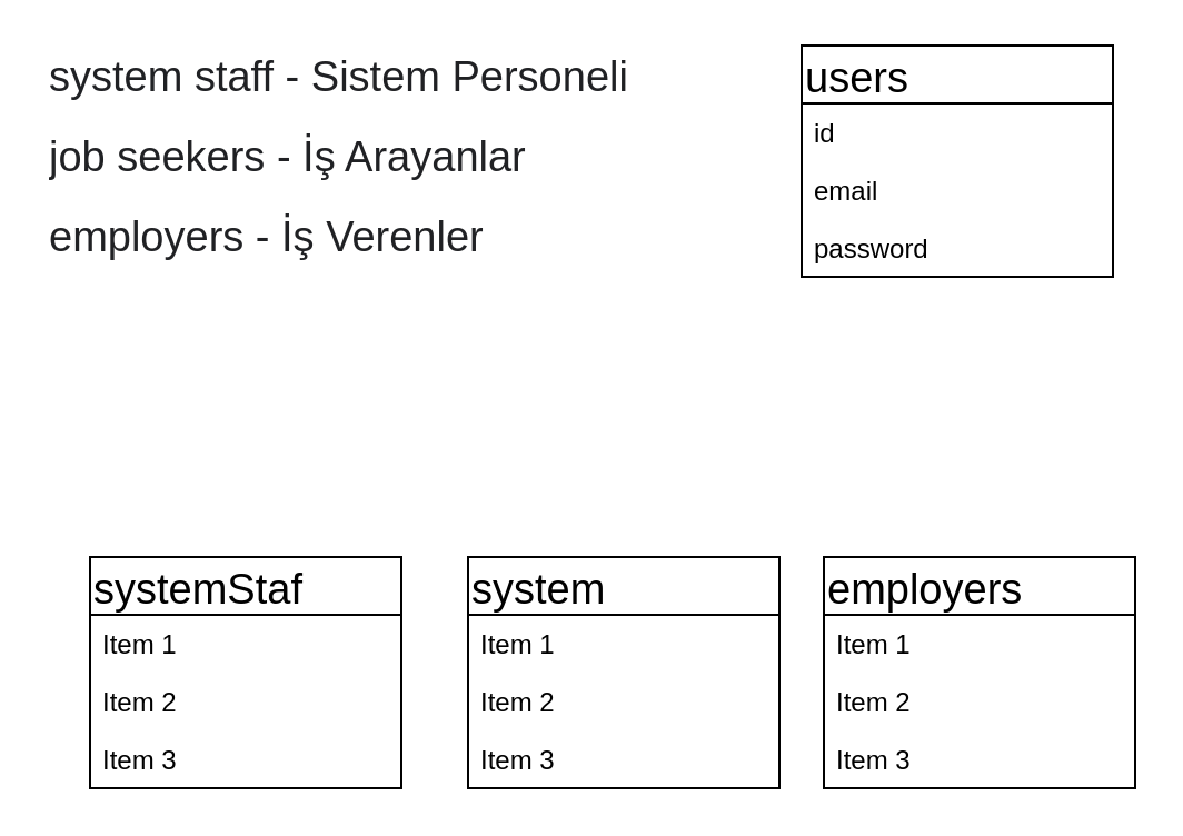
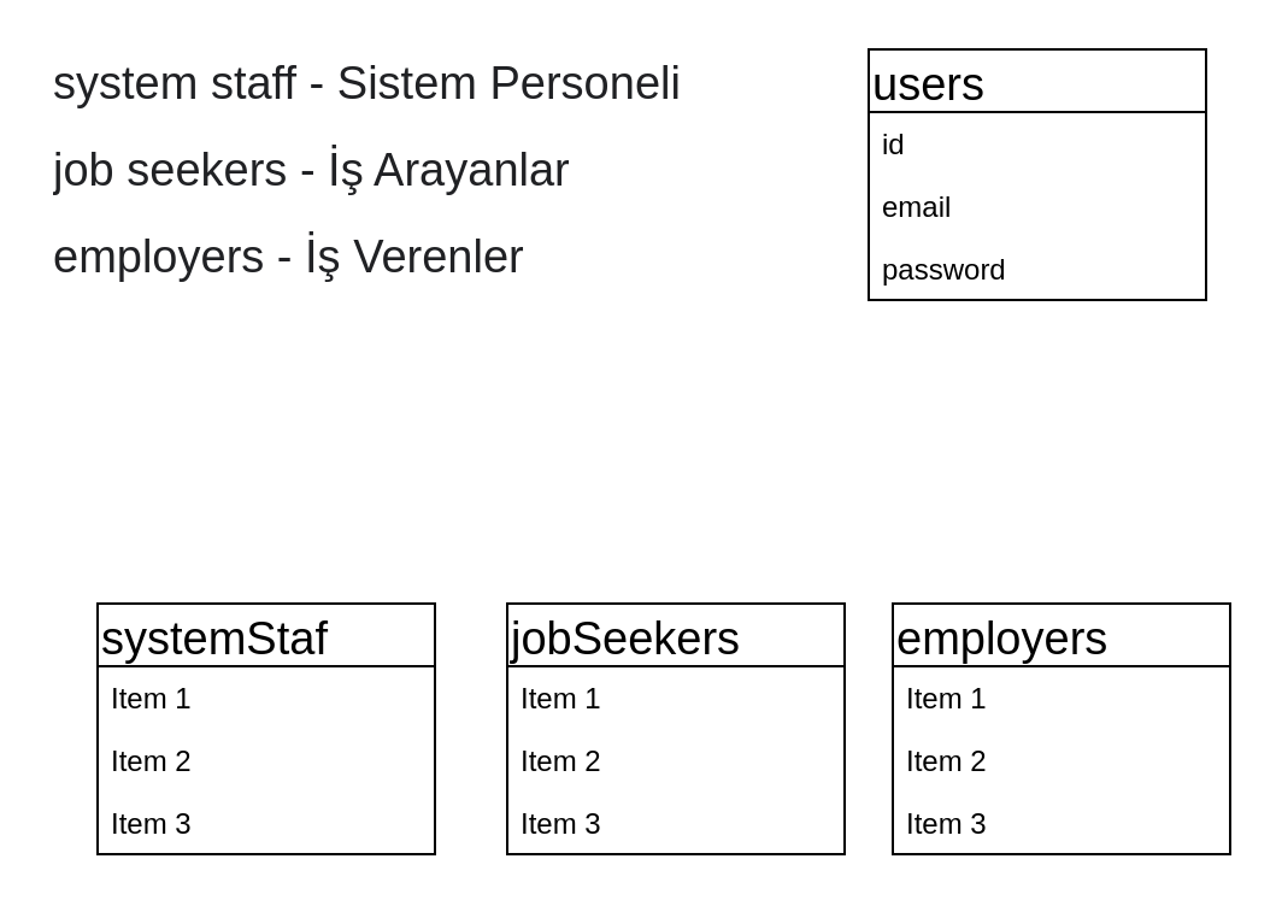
- <mxCell id="7" value="system" style="swimlane;fontStyle=0;childLayout=stackLayout;horizontal=1;startSize=26;horizontalStack=0;resizeParent=1;resizeParentMax=0;resizeLast=0;collapsible=1;marginBottom=0;fontSize=19;align=left;verticalAlign=middle;" vertex="1" parent="1"><mxGeometry x="210" y="250" width="140" height="104" as="geometry" /></mxCell>
+ <mxCell id="7" value="jobSeekers" style="swimlane;fontStyle=0;childLayout=stackLayout;horizontal=1;startSize=26;horizontalStack=0;resizeParent=1;resizeParentMax=0;resizeLast=0;collapsible=1;marginBottom=0;fontSize=19;align=left;verticalAlign=middle;" vertex="1" parent="1"><mxGeometry x="210" y="250" width="140" height="104" as="geometry" /></mxCell>
